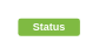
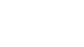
- <mxCell id="2" value="Status" style="dashed=0;html=1;rounded=1;fontSize=12;align=center;fontStyle=1;strokeWidth=2;fontColor=#ffffff;fillColor=#7FBA42;strokeColor=none;" vertex="1" parent="1"><mxGeometry x="20" y="20" width="70" height="20" as="geometry" /></mxCell>
+ <mxCell id="2" value="Status" style="dashed=0;html=1;rounded=1;fontSize=12;align=center;fontStyle=1;strokeWidth=2;fontColor=#ffffff;fillColor=#ffffff;strokeColor=none;" vertex="1" parent="1"><mxGeometry x="20" y="20" width="70" height="20" as="geometry" /></mxCell>
